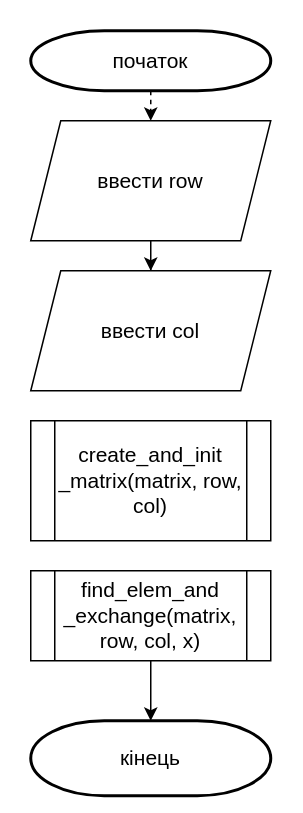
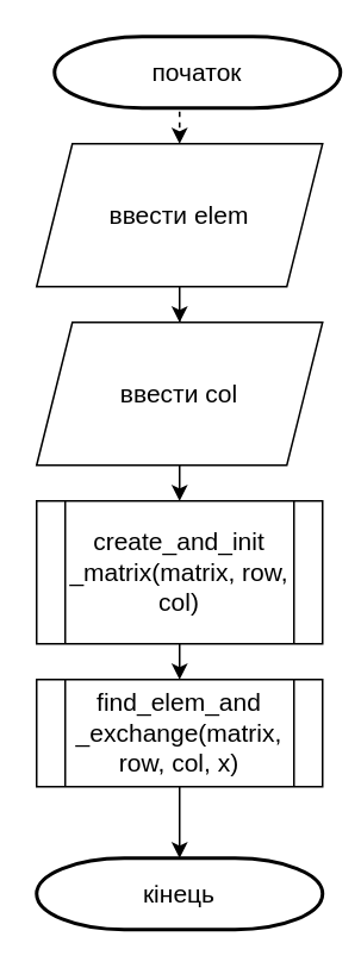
- <mxCell id="3" value="&lt;font style=&quot;font-size: 14px&quot;&gt;початок&lt;/font&gt;" style="strokeWidth=2;html=1;shape=mxgraph.flowchart.terminator;whiteSpace=wrap;" parent="1" vertex="1"><mxGeometry x="20" y="20" width="160" height="40" as="geometry" /></mxCell>
+ <mxCell id="3" value="&lt;font style=&quot;font-size: 14px&quot;&gt;початок&lt;/font&gt;" style="strokeWidth=2;html=1;shape=mxgraph.flowchart.terminator;whiteSpace=wrap;" parent="1" vertex="1"><mxGeometry x="30" y="20" width="160" height="40" as="geometry" /></mxCell>
- <mxCell id="5" value="&lt;font style=&quot;font-size: 14px&quot;&gt;ввести row&lt;/font&gt;" style="shape=parallelogram;perimeter=parallelogramPerimeter;whiteSpace=wrap;html=1;fixedSize=1;" parent="1" vertex="1"><mxGeometry x="20" y="80" width="160" height="80" as="geometry" /></mxCell>
+ <mxCell id="5" value="&lt;font style=&quot;font-size: 14px&quot;&gt;ввести elem&lt;/font&gt;" style="shape=parallelogram;perimeter=parallelogramPerimeter;whiteSpace=wrap;html=1;fixedSize=1;" parent="1" vertex="1"><mxGeometry x="20" y="80" width="160" height="80" as="geometry" /></mxCell>
+ <mxCell id="6" style="edgeStyle=orthogonalEdgeStyle;rounded=0;orthogonalLoop=1;jettySize=auto;html=1;exitX=0.5;exitY=1;exitDx=0;exitDy=0;entryX=0.5;entryY=0;entryDx=0;entryDy=0;" parent="1" source="7" target="9" edge="1"><mxGeometry relative="1" as="geometry" /></mxCell>
+ <mxCell id="8" style="edgeStyle=orthogonalEdgeStyle;rounded=0;orthogonalLoop=1;jettySize=auto;html=1;exitX=0.5;exitY=1;exitDx=0;exitDy=0;entryX=0.5;entryY=0;entryDx=0;entryDy=0;" parent="1" source="9" target="11" edge="1"><mxGeometry relative="1" as="geometry" /></mxCell>
- <mxCell id="12" value="&lt;font style=&quot;font-size: 14px&quot;&gt;кінець&lt;/font&gt;" style="strokeWidth=2;html=1;shape=mxgraph.flowchart.terminator;whiteSpace=wrap;" parent="1" vertex="1"><mxGeometry x="20" y="480" width="160" height="50" as="geometry" /></mxCell>
+ <mxCell id="12" value="&lt;font style=&quot;font-size: 14px&quot;&gt;кінець&lt;/font&gt;" style="strokeWidth=2;html=1;shape=mxgraph.flowchart.terminator;whiteSpace=wrap;" parent="1" vertex="1"><mxGeometry x="20" y="480" width="160" height="40" as="geometry" /></mxCell>
